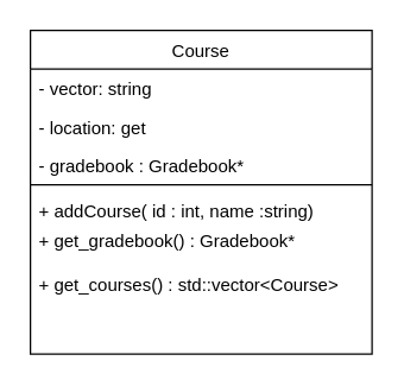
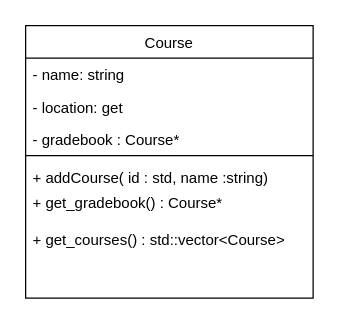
- <mxCell id="3" value="- vector: string" style="text;align=left;verticalAlign=top;spacingLeft=4;spacingRight=4;overflow=hidden;rotatable=0;points=[[0,0.5],[1,0.5]];portConstraint=eastwest;" vertex="1" parent="2"><mxGeometry y="26" width="230" height="26" as="geometry" /></mxCell>
+ <mxCell id="3" value="- name: string" style="text;align=left;verticalAlign=top;spacingLeft=4;spacingRight=4;overflow=hidden;rotatable=0;points=[[0,0.5],[1,0.5]];portConstraint=eastwest;" vertex="1" parent="2"><mxGeometry y="26" width="230" height="26" as="geometry" /></mxCell>
- <mxCell id="5" value="- gradebook : Gradebook*&#10;" style="text;align=left;verticalAlign=top;spacingLeft=4;spacingRight=4;overflow=hidden;rotatable=0;points=[[0,0.5],[1,0.5]];portConstraint=eastwest;rounded=0;shadow=0;html=0;" vertex="1" parent="2"><mxGeometry y="78" width="230" height="22" as="geometry" /></mxCell>
+ <mxCell id="5" value="- gradebook : Course*&#10;" style="text;align=left;verticalAlign=top;spacingLeft=4;spacingRight=4;overflow=hidden;rotatable=0;points=[[0,0.5],[1,0.5]];portConstraint=eastwest;rounded=0;shadow=0;html=0;" vertex="1" parent="2"><mxGeometry y="78" width="230" height="22" as="geometry" /></mxCell>
- <mxCell id="7" value="+ addCourse( id : int, name :string)" style="text;align=left;verticalAlign=top;spacingLeft=4;spacingRight=4;overflow=hidden;rotatable=0;points=[[0,0.5],[1,0.5]];portConstraint=eastwest;" vertex="1" parent="2"><mxGeometry y="108" width="230" height="20" as="geometry" /></mxCell>
+ <mxCell id="7" value="+ addCourse( id : std, name :string)" style="text;align=left;verticalAlign=top;spacingLeft=4;spacingRight=4;overflow=hidden;rotatable=0;points=[[0,0.5],[1,0.5]];portConstraint=eastwest;" vertex="1" parent="2"><mxGeometry y="108" width="230" height="20" as="geometry" /></mxCell>
- <mxCell id="8" value="+ get_gradebook() : Gradebook*" style="text;align=left;verticalAlign=top;spacingLeft=4;spacingRight=4;overflow=hidden;rotatable=0;points=[[0,0.5],[1,0.5]];portConstraint=eastwest;" vertex="1" parent="2"><mxGeometry y="128" width="230" height="30" as="geometry" /></mxCell>
+ <mxCell id="8" value="+ get_gradebook() : Course*" style="text;align=left;verticalAlign=top;spacingLeft=4;spacingRight=4;overflow=hidden;rotatable=0;points=[[0,0.5],[1,0.5]];portConstraint=eastwest;" vertex="1" parent="2"><mxGeometry y="128" width="230" height="30" as="geometry" /></mxCell>
